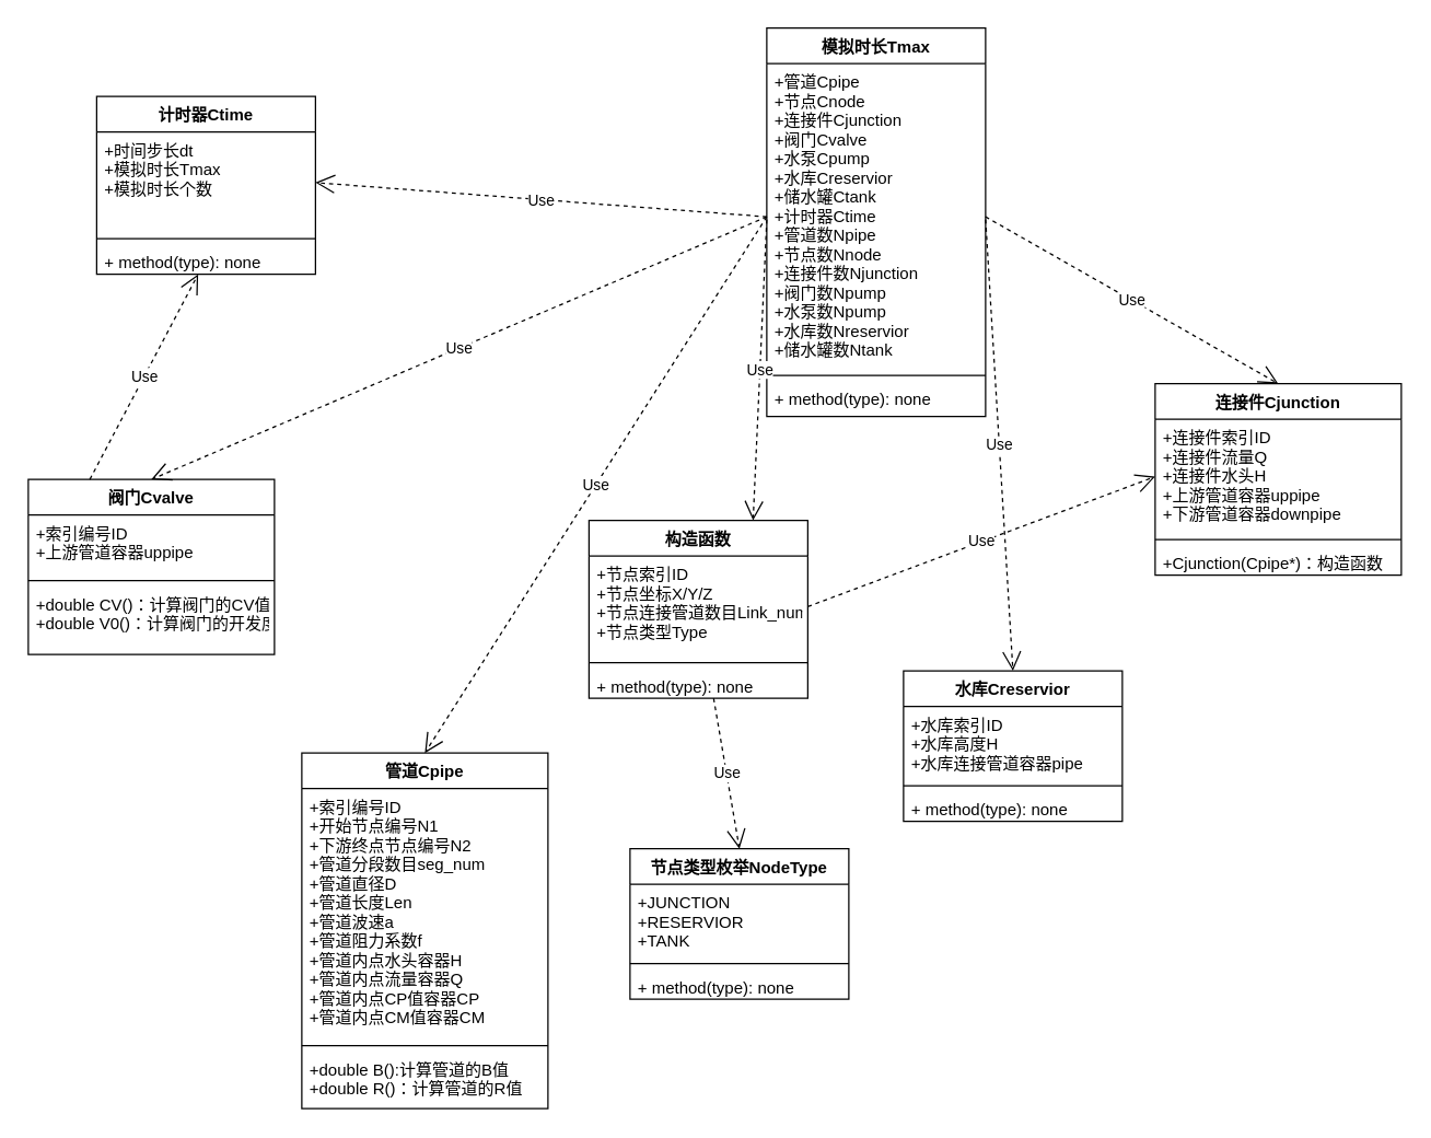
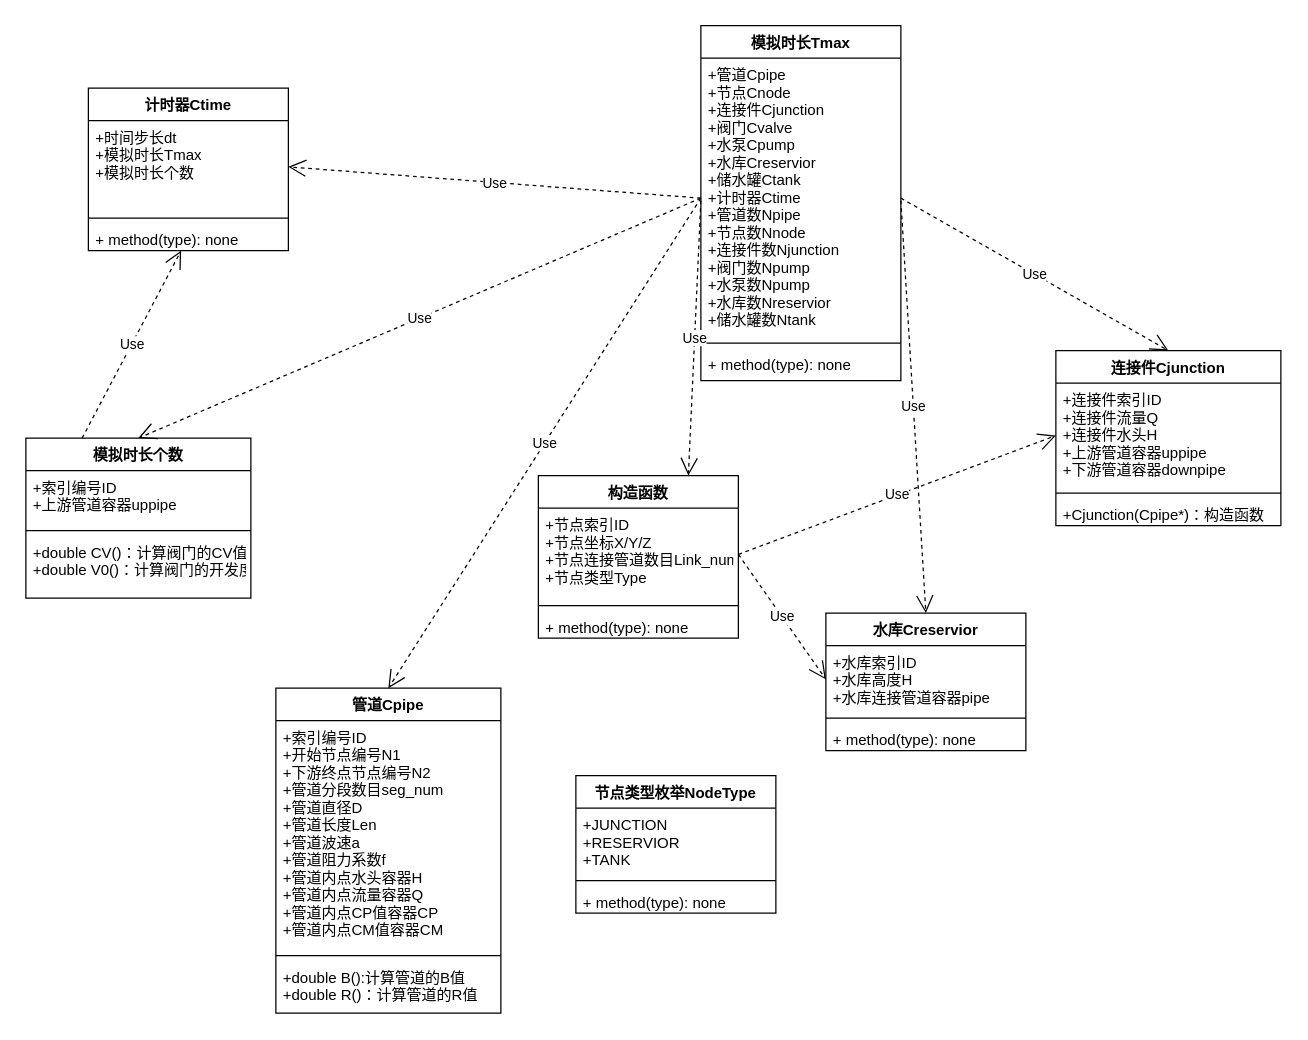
- <mxCell id="38" value="阀门Cvalve" style="swimlane;fontStyle=1;align=center;verticalAlign=top;childLayout=stackLayout;horizontal=1;startSize=26;horizontalStack=0;resizeParent=1;resizeParentMax=0;resizeLast=0;collapsible=1;marginBottom=0;" vertex="1" parent="1"><mxGeometry x="20" y="350" width="180" height="128" as="geometry" /></mxCell>
+ <mxCell id="38" value="模拟时长个数" style="swimlane;fontStyle=1;align=center;verticalAlign=top;childLayout=stackLayout;horizontal=1;startSize=26;horizontalStack=0;resizeParent=1;resizeParentMax=0;resizeLast=0;collapsible=1;marginBottom=0;" vertex="1" parent="1"><mxGeometry x="20" y="350" width="180" height="128" as="geometry" /></mxCell>
+ <mxCell id="26" value="Use" style="endArrow=open;endSize=12;dashed=1;html=1;rounded=0;exitX=1;exitY=0.5;exitDx=0;exitDy=0;entryX=0;entryY=0.5;entryDx=0;entryDy=0;" parent="1" source="11" target="15" edge="1"><mxGeometry width="160" relative="1" as="geometry"><mxPoint x="450" y="660" as="sourcePoint" /><mxPoint x="610" y="660" as="targetPoint" /></mxGeometry></mxCell>
- <mxCell id="32" value="Use" style="endArrow=open;endSize=12;dashed=1;html=1;rounded=0;entryX=0.5;entryY=0;entryDx=0;entryDy=0;" parent="1" source="10" target="28" edge="1"><mxGeometry width="160" relative="1" as="geometry"><mxPoint x="560" y="430" as="sourcePoint" /><mxPoint x="580" y="580" as="targetPoint" /></mxGeometry></mxCell>
